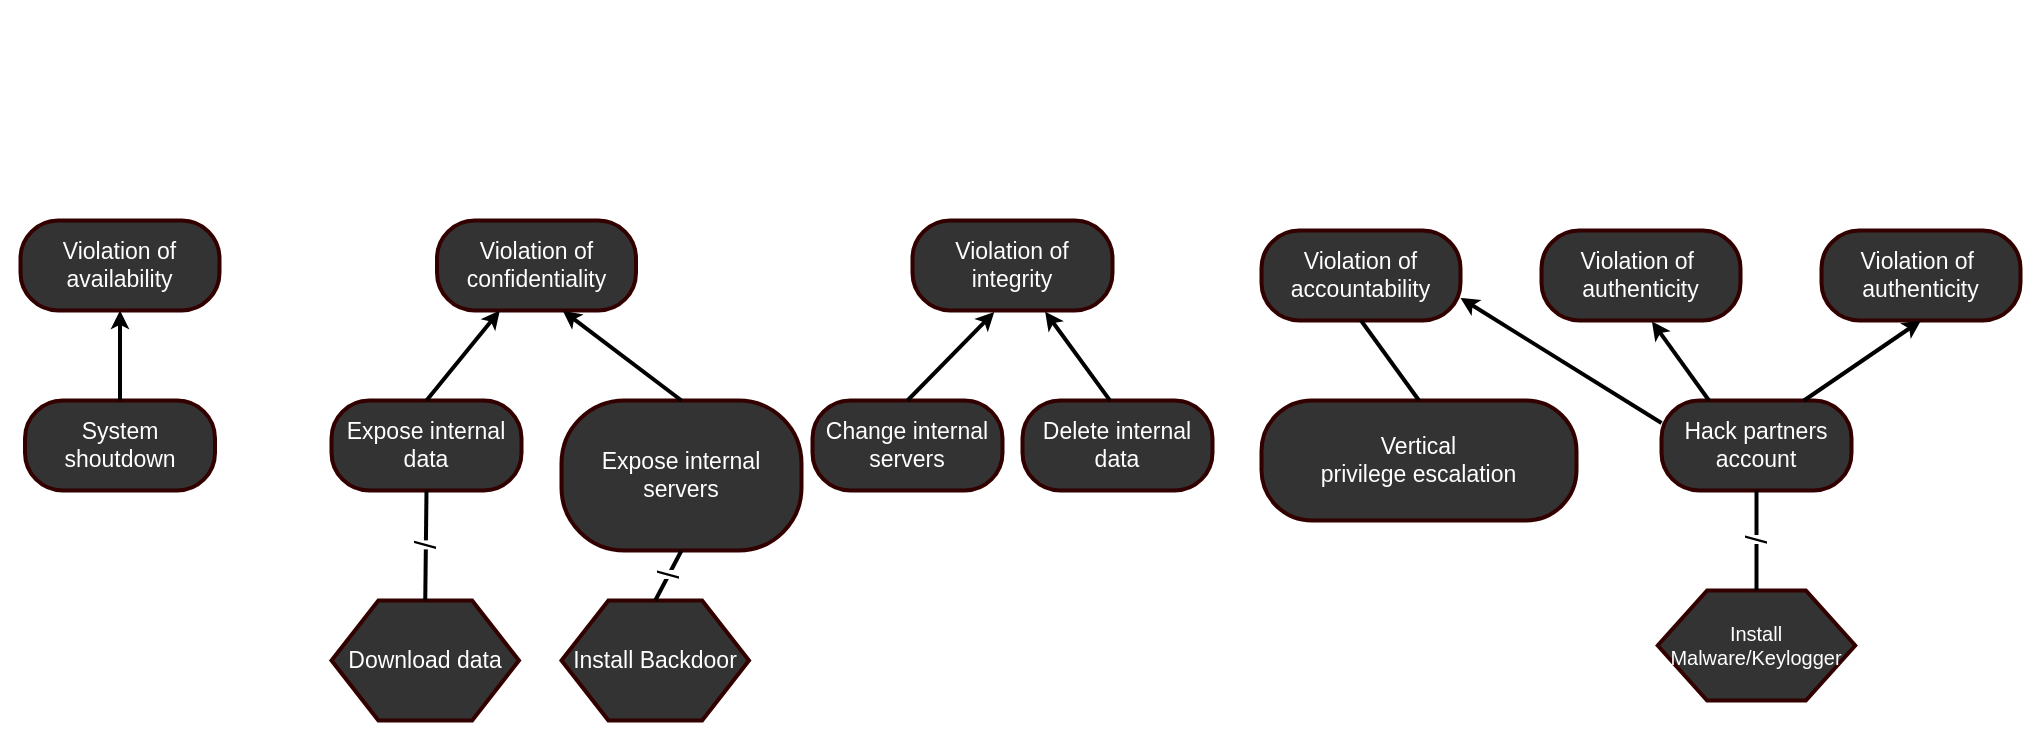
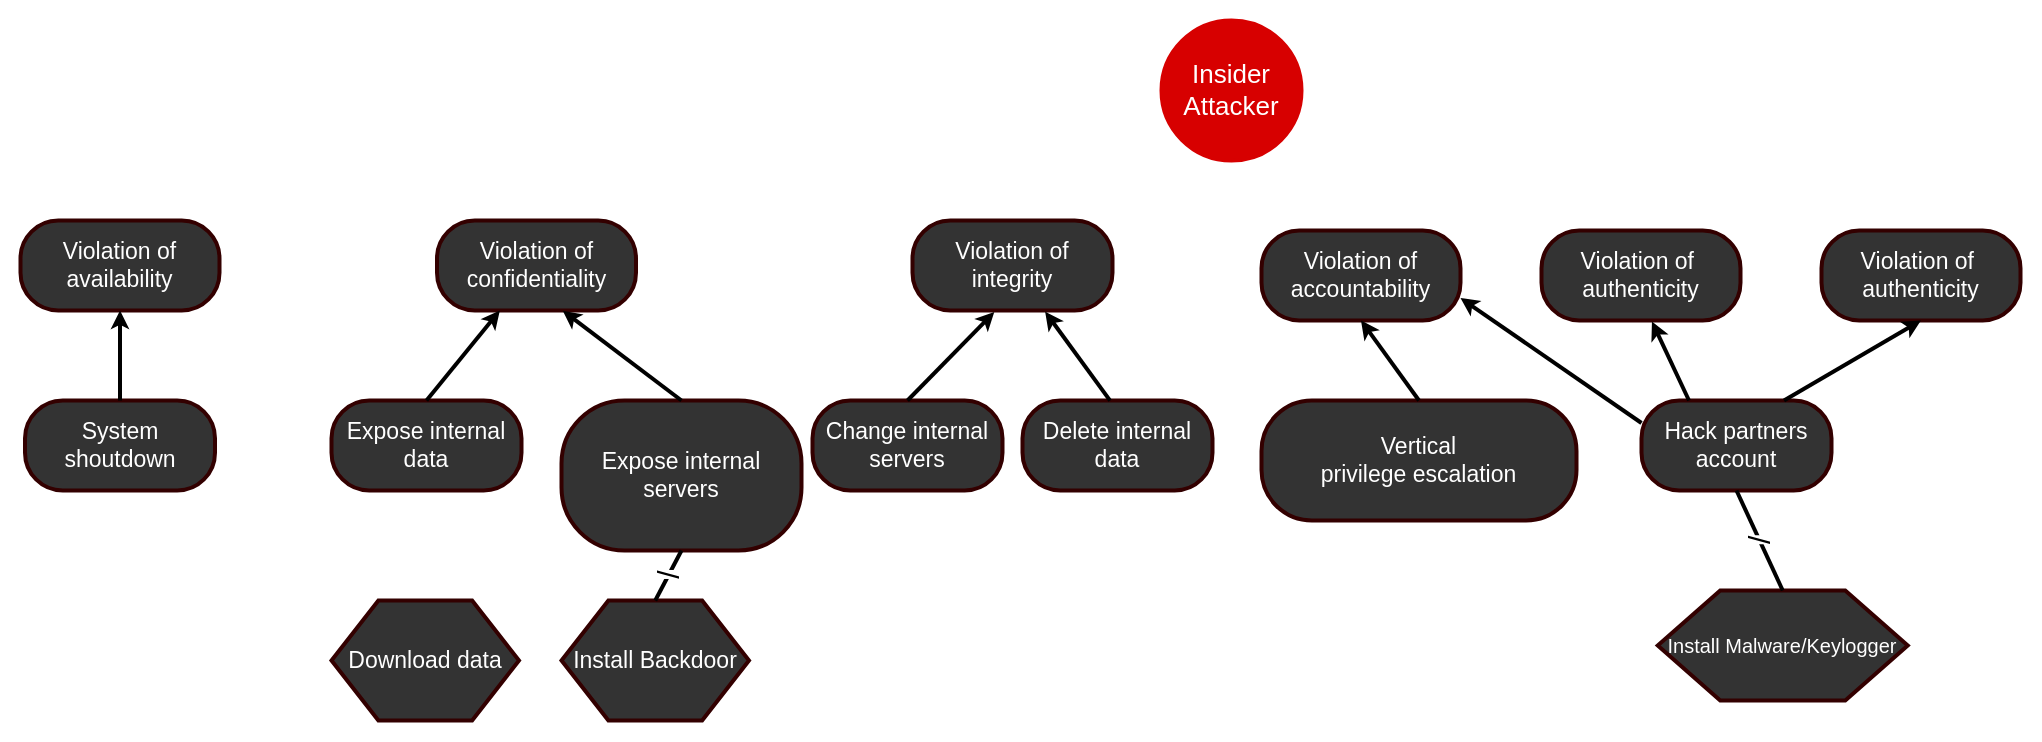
+ <mxCell id="2" value="&lt;font color=&quot;#ffffff&quot; style=&quot;font-size: 26px&quot;&gt;Insider&lt;br&gt;Attacker&lt;br&gt;&lt;/font&gt;" style="ellipse;whiteSpace=wrap;html=1;aspect=fixed;strokeColor=#D70000;strokeWidth=4;fillColor=#D70000;gradientColor=none;" parent="1" vertex="1"><mxGeometry x="1161" y="20" width="140" height="140" as="geometry" /></mxCell>
- <mxCell id="13" value="" style="endArrow=none;html=1;strokeColor=#000000;strokeWidth=4;fontColor=#FFD966;entryX=0.5;entryY=1;entryDx=0;entryDy=0;exitX=0.5;exitY=0;exitDx=0;exitDy=0;" parent="1" source="12" target="5" edge="1"><mxGeometry width="50" height="50" relative="1" as="geometry"><mxPoint x="1766" y="420" as="sourcePoint" /><mxPoint x="1587.294" y="320.72" as="targetPoint" /></mxGeometry></mxCell>
+ <mxCell id="13" value="" style="endArrow=classic;html=1;strokeColor=#000000;strokeWidth=4;fontColor=#FFD966;entryX=0.5;entryY=1;entryDx=0;entryDy=0;exitX=0.5;exitY=0;exitDx=0;exitDy=0;" parent="1" source="12" target="5" edge="1"><mxGeometry width="50" height="50" relative="1" as="geometry"><mxPoint x="1766" y="420" as="sourcePoint" /><mxPoint x="1587.294" y="320.72" as="targetPoint" /></mxGeometry></mxCell>
- <mxCell id="6" value="&lt;font color=&quot;#ffffff&quot;&gt;&lt;span style=&quot;font-size: 23px&quot;&gt;Hack partners account&lt;/span&gt;&lt;/font&gt;" style="rounded=1;whiteSpace=wrap;html=1;strokeColor=#330000;strokeWidth=4;fillColor=#333333;gradientColor=none;arcSize=42;" parent="1" vertex="1"><mxGeometry x="1661" y="400" width="190" height="90" as="geometry" /></mxCell>
+ <mxCell id="6" value="&lt;font color=&quot;#ffffff&quot;&gt;&lt;span style=&quot;font-size: 23px&quot;&gt;Hack partners account&lt;/span&gt;&lt;/font&gt;" style="rounded=1;whiteSpace=wrap;html=1;strokeColor=#330000;strokeWidth=4;fillColor=#333333;gradientColor=none;arcSize=42;" parent="1" vertex="1"><mxGeometry x="1641" y="400" width="190" height="90" as="geometry" /></mxCell>
- <mxCell id="20" value="/" style="endArrow=none;html=1;fontColor=#000000;exitX=0.5;exitY=0;exitDx=0;exitDy=0;entryX=0.5;entryY=1;entryDx=0;entryDy=0;strokeWidth=4;horizontal=0;fontSize=30;" parent="1" source="18" target="8" edge="1"><mxGeometry width="50" height="50" relative="1" as="geometry"><mxPoint x="681" y="610" as="sourcePoint" /><mxPoint x="731" y="560" as="targetPoint" /></mxGeometry></mxCell>
- <mxCell id="22" value="&lt;font style=&quot;font-size: 20px&quot;&gt;Install Malware/Keylogger&lt;/font&gt;" style="shape=hexagon;perimeter=hexagonPerimeter2;whiteSpace=wrap;html=1;fillColor=#333333;fontColor=#FFFFFF;rounded=0;strokeWidth=4;strokeColor=#330000;horizontal=1;verticalAlign=middle;labelPosition=center;verticalLabelPosition=middle;align=center;" parent="1" vertex="1"><mxGeometry x="1657.25" y="590" width="197.5" height="110" as="geometry" /></mxCell>
+ <mxCell id="22" value="&lt;font style=&quot;font-size: 20px&quot;&gt;Install Malware/Keylogger&lt;/font&gt;" style="shape=hexagon;perimeter=hexagonPerimeter2;whiteSpace=wrap;html=1;fillColor=#333333;fontColor=#FFFFFF;rounded=0;strokeWidth=4;strokeColor=#330000;horizontal=1;verticalAlign=middle;labelPosition=center;verticalLabelPosition=middle;align=center;" parent="1" vertex="1"><mxGeometry x="1657.25" y="590" width="250" height="110" as="geometry" /></mxCell>
